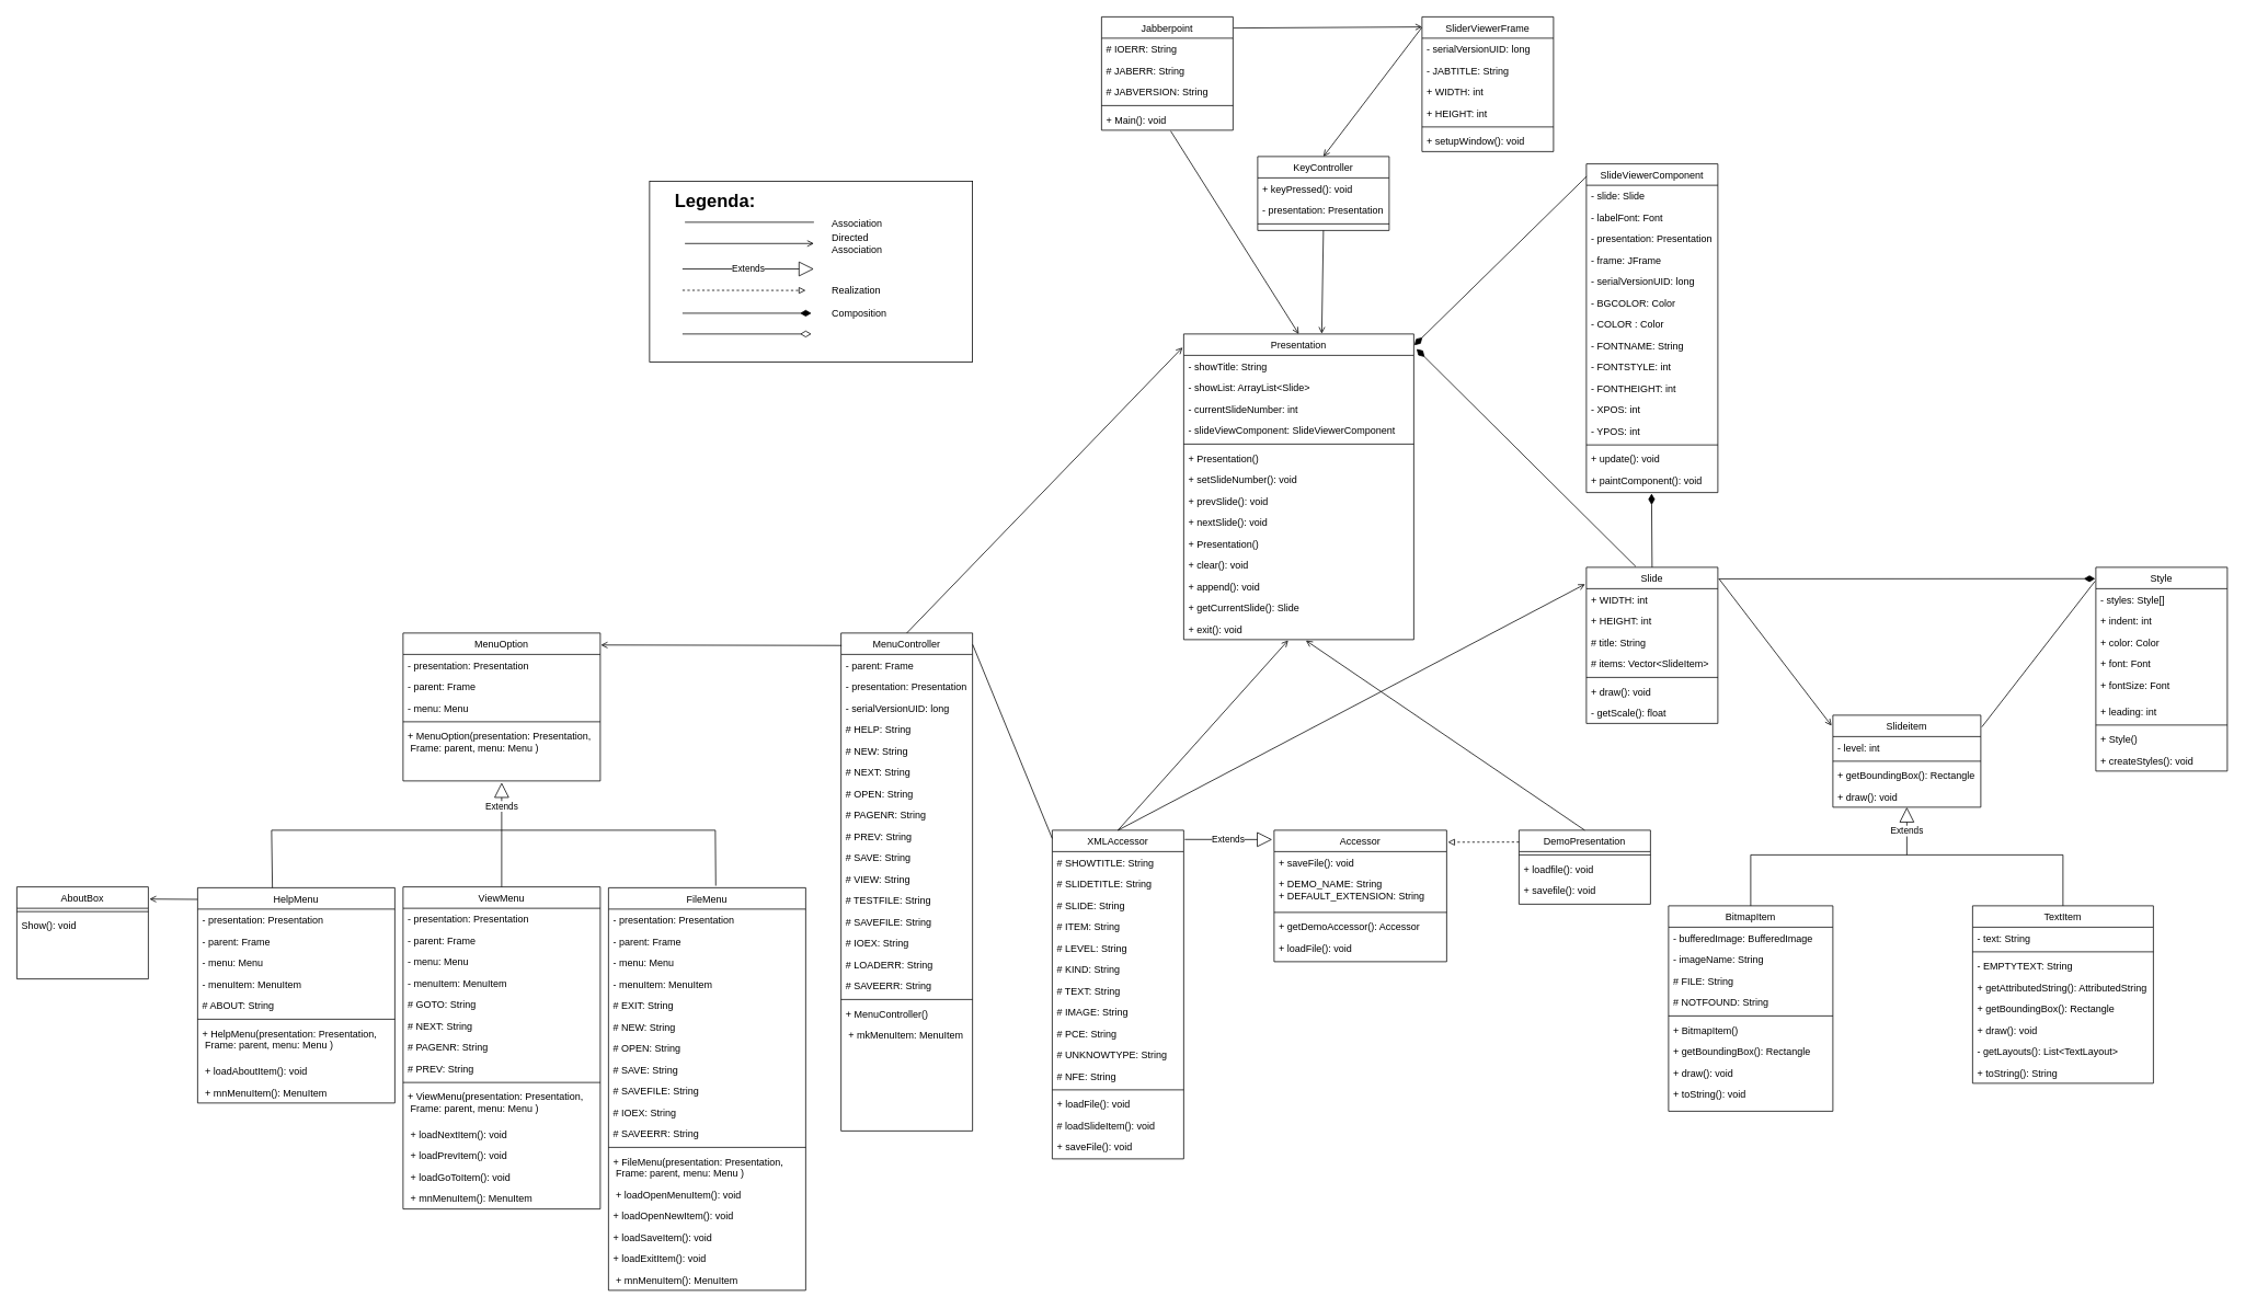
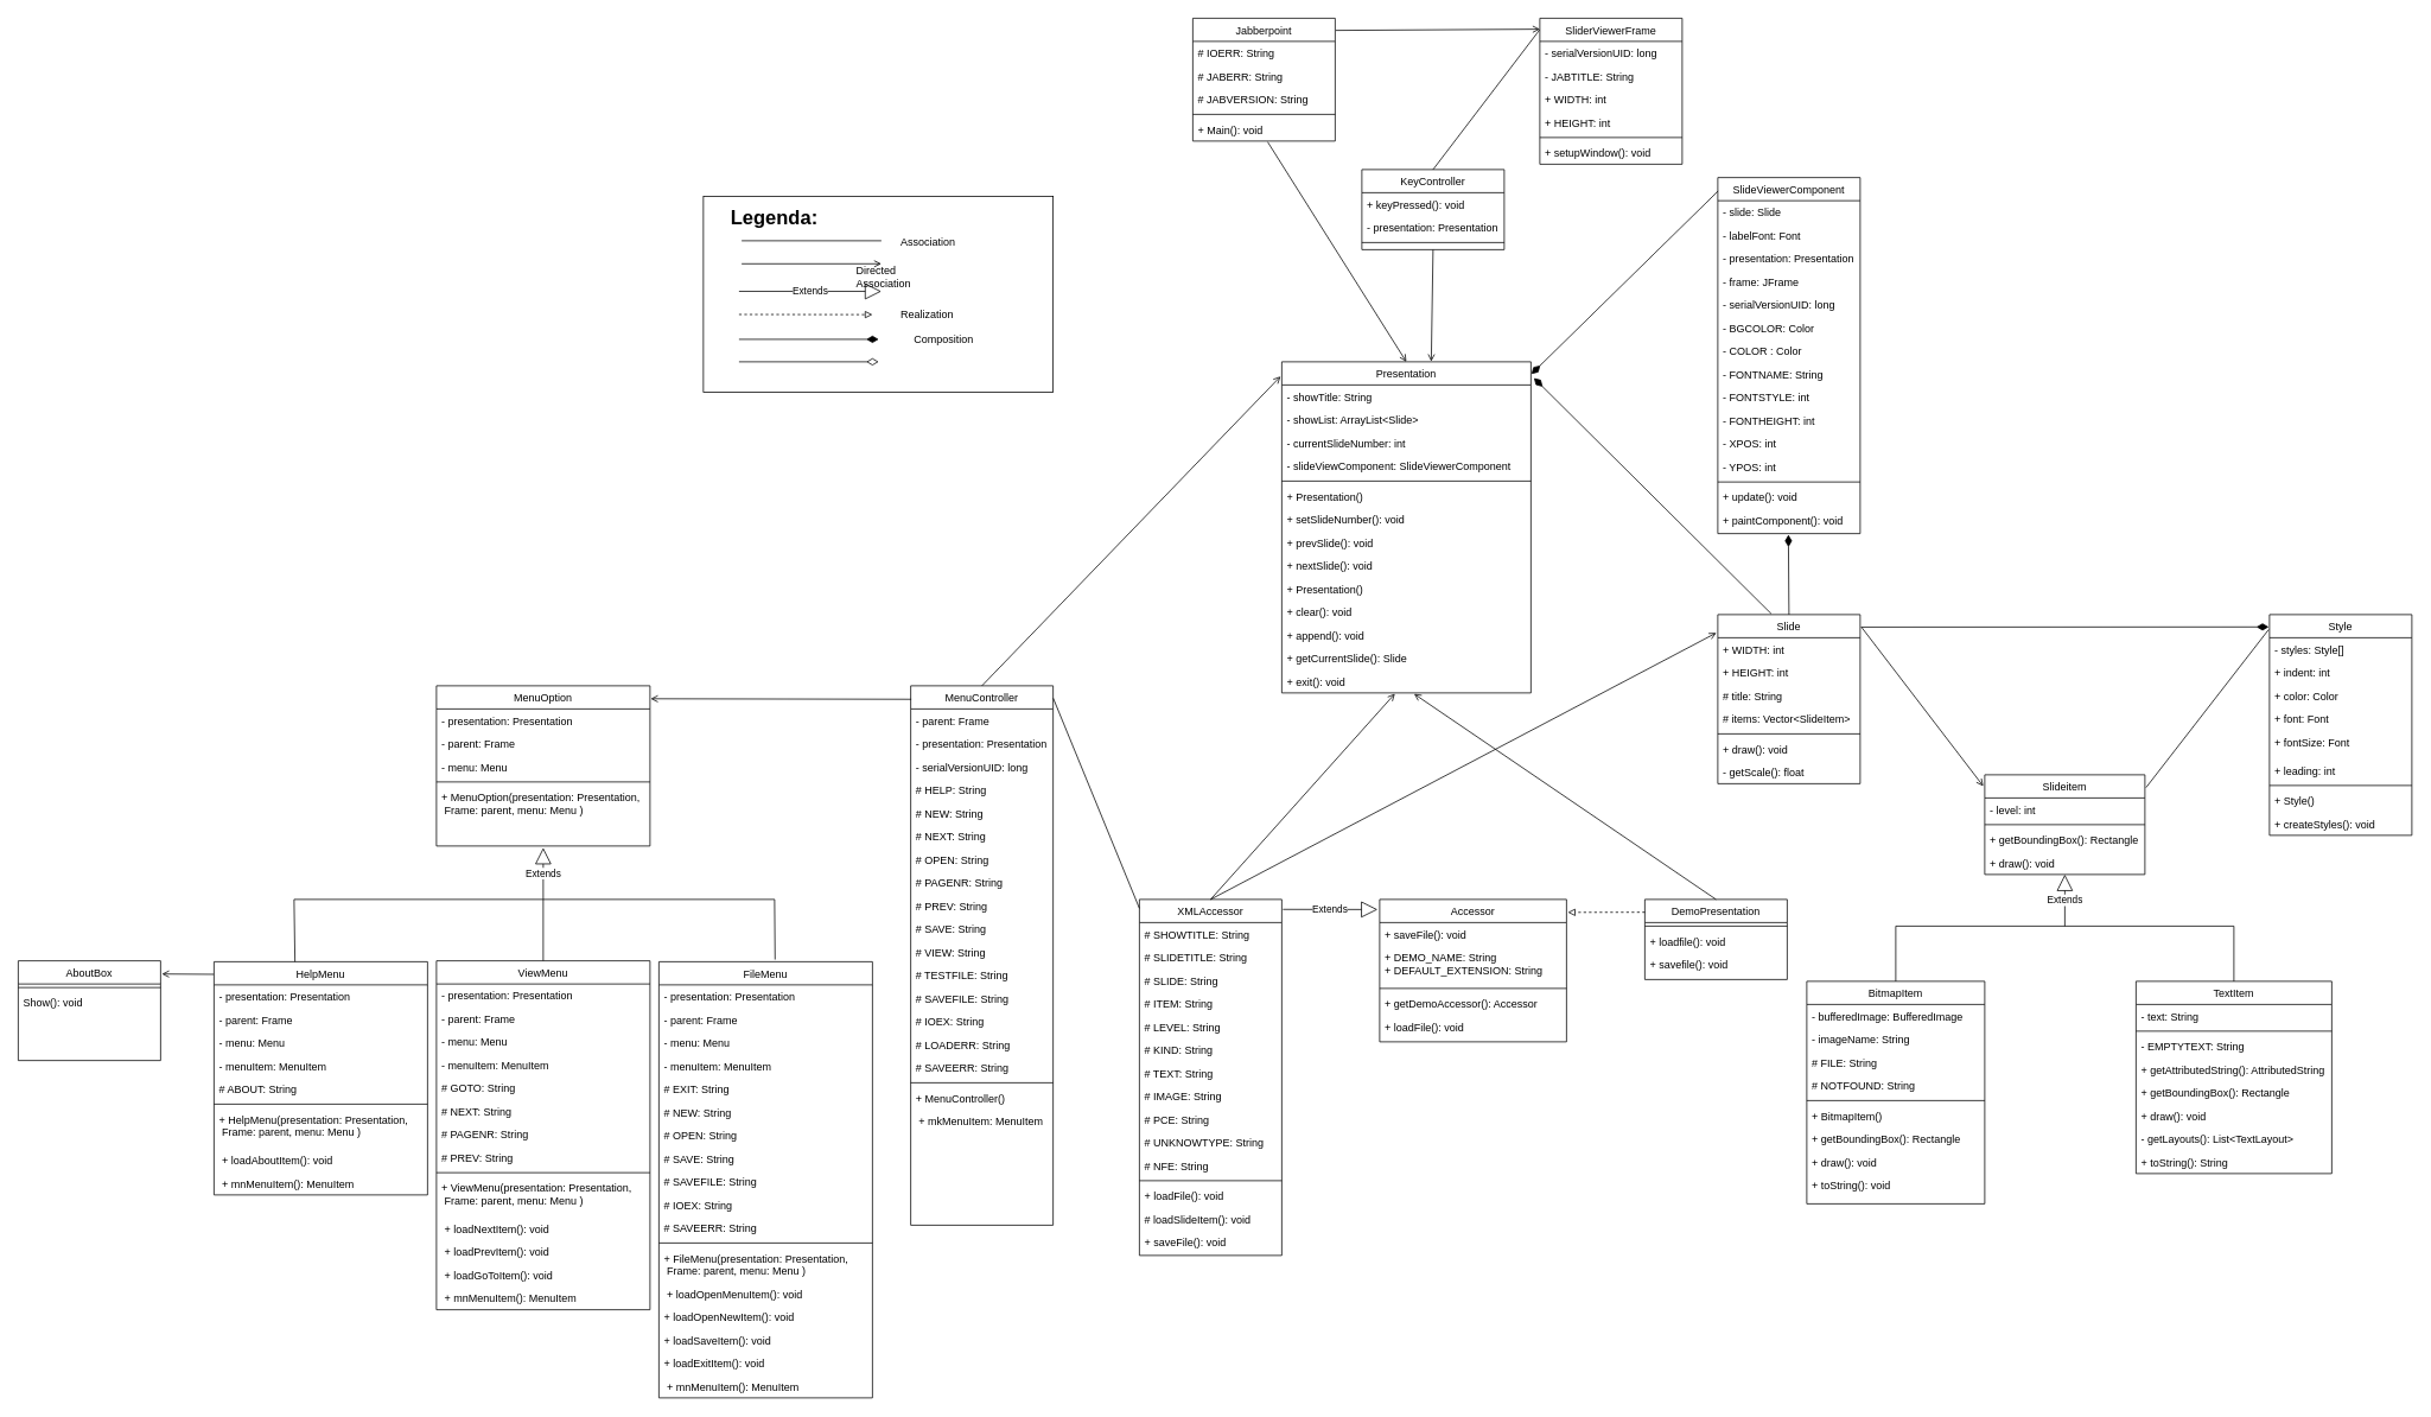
- <mxCell id="155" value="" style="endArrow=open;html=1;rounded=0;align=center;verticalAlign=bottom;endFill=0;labelBackgroundColor=none;jumpSize=6;strokeWidth=1;entryX=0.5;entryY=0;entryDx=0;entryDy=0;exitX=-0.002;exitY=0.08;exitDx=0;exitDy=0;exitPerimeter=0;" parent="1" source="144" target="151" edge="1"><mxGeometry relative="1" as="geometry"><mxPoint x="2050" y="-154" as="sourcePoint" /><mxPoint x="1450" y="20" as="targetPoint" /></mxGeometry></mxCell>
+ <mxCell id="155" value="" style="endArrow=none;html=1;rounded=0;align=center;verticalAlign=bottom;endFill=0;labelBackgroundColor=none;jumpSize=6;strokeWidth=1;entryX=0.5;entryY=0;entryDx=0;entryDy=0;exitX=-0.002;exitY=0.08;exitDx=0;exitDy=0;exitPerimeter=0;" parent="1" source="144" target="151" edge="1"><mxGeometry relative="1" as="geometry"><mxPoint x="2050" y="-154" as="sourcePoint" /><mxPoint x="1450" y="20" as="targetPoint" /></mxGeometry></mxCell>
- <mxCell id="131" value="Directed Association" style="text;html=1;strokeColor=none;fillColor=none;align=left;verticalAlign=middle;whiteSpace=wrap;rounded=0;" parent="1" vertex="1"><mxGeometry x="1010" y="282" width="100" height="28" as="geometry" /></mxCell>
+ <mxCell id="131" value="Directed Association" style="text;html=1;strokeColor=none;fillColor=none;align=left;verticalAlign=middle;whiteSpace=wrap;rounded=0;" parent="1" vertex="1"><mxGeometry x="960" y="297" width="100" height="28" as="geometry" /></mxCell>
- <mxCell id="187" value="Composition" style="text;html=1;strokeColor=none;fillColor=none;align=left;verticalAlign=middle;whiteSpace=wrap;rounded=0;" parent="1" vertex="1"><mxGeometry x="1010" y="370" width="83" height="22" as="geometry" /></mxCell>
+ <mxCell id="187" value="Composition" style="text;html=1;strokeColor=none;fillColor=none;align=left;verticalAlign=middle;whiteSpace=wrap;rounded=0;" parent="1" vertex="1"><mxGeometry x="1025" y="370" width="83" height="22" as="geometry" /></mxCell>
